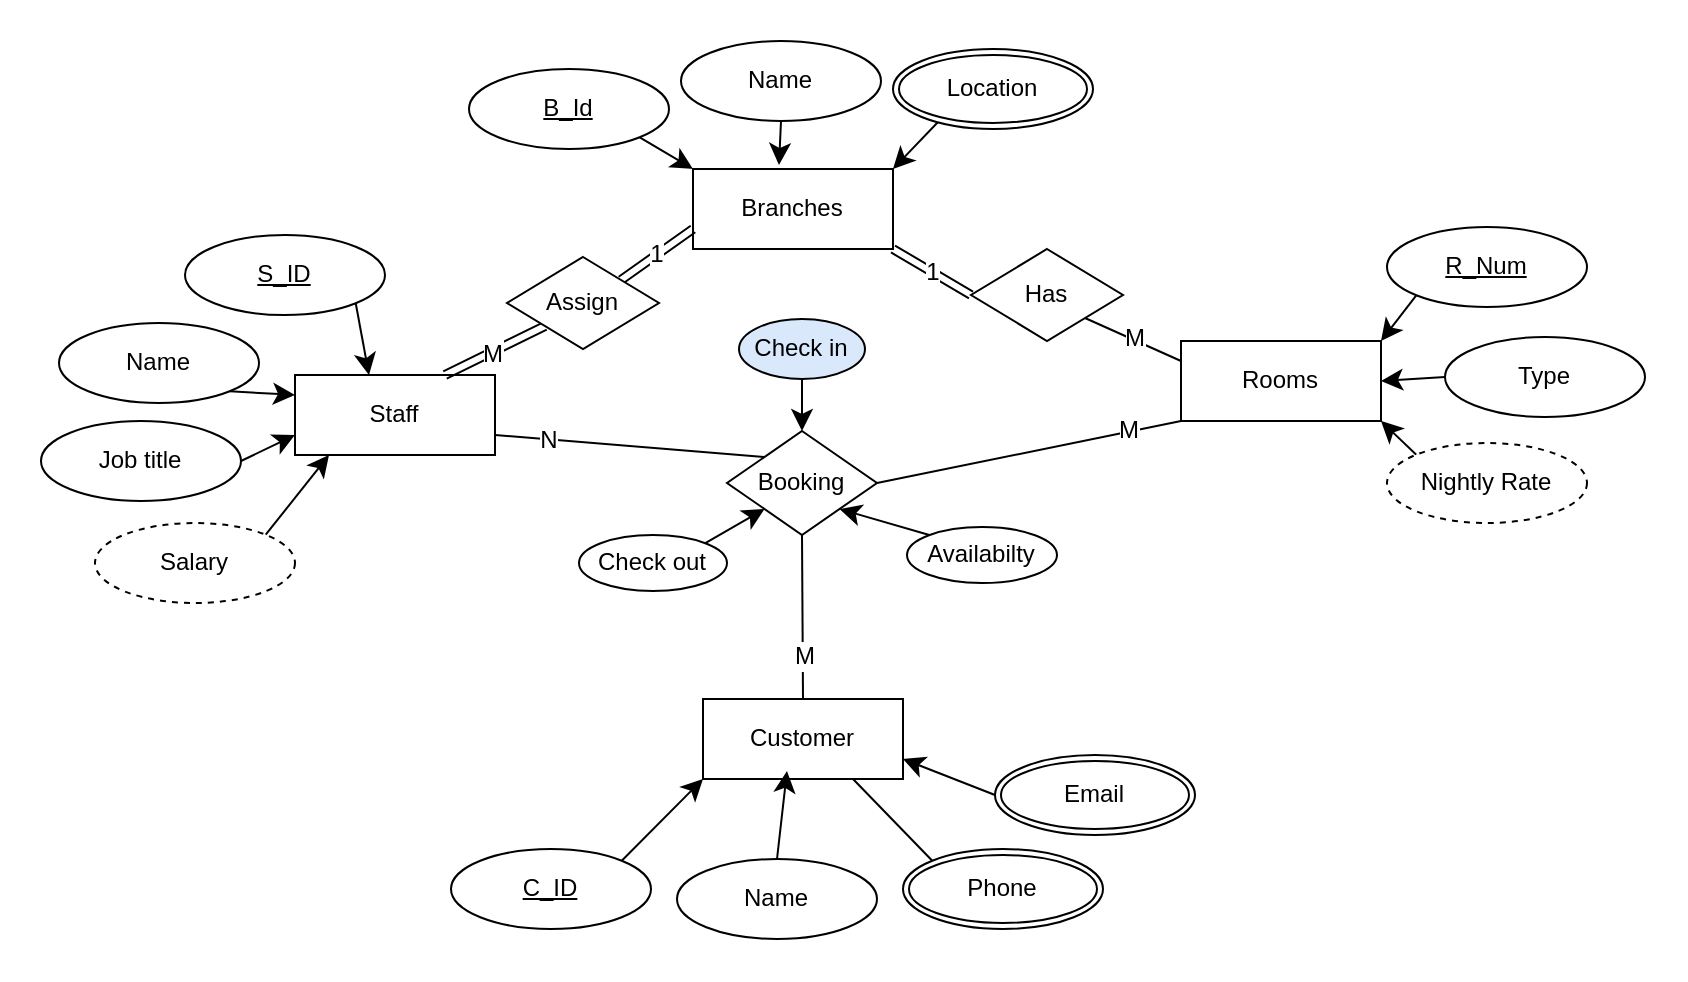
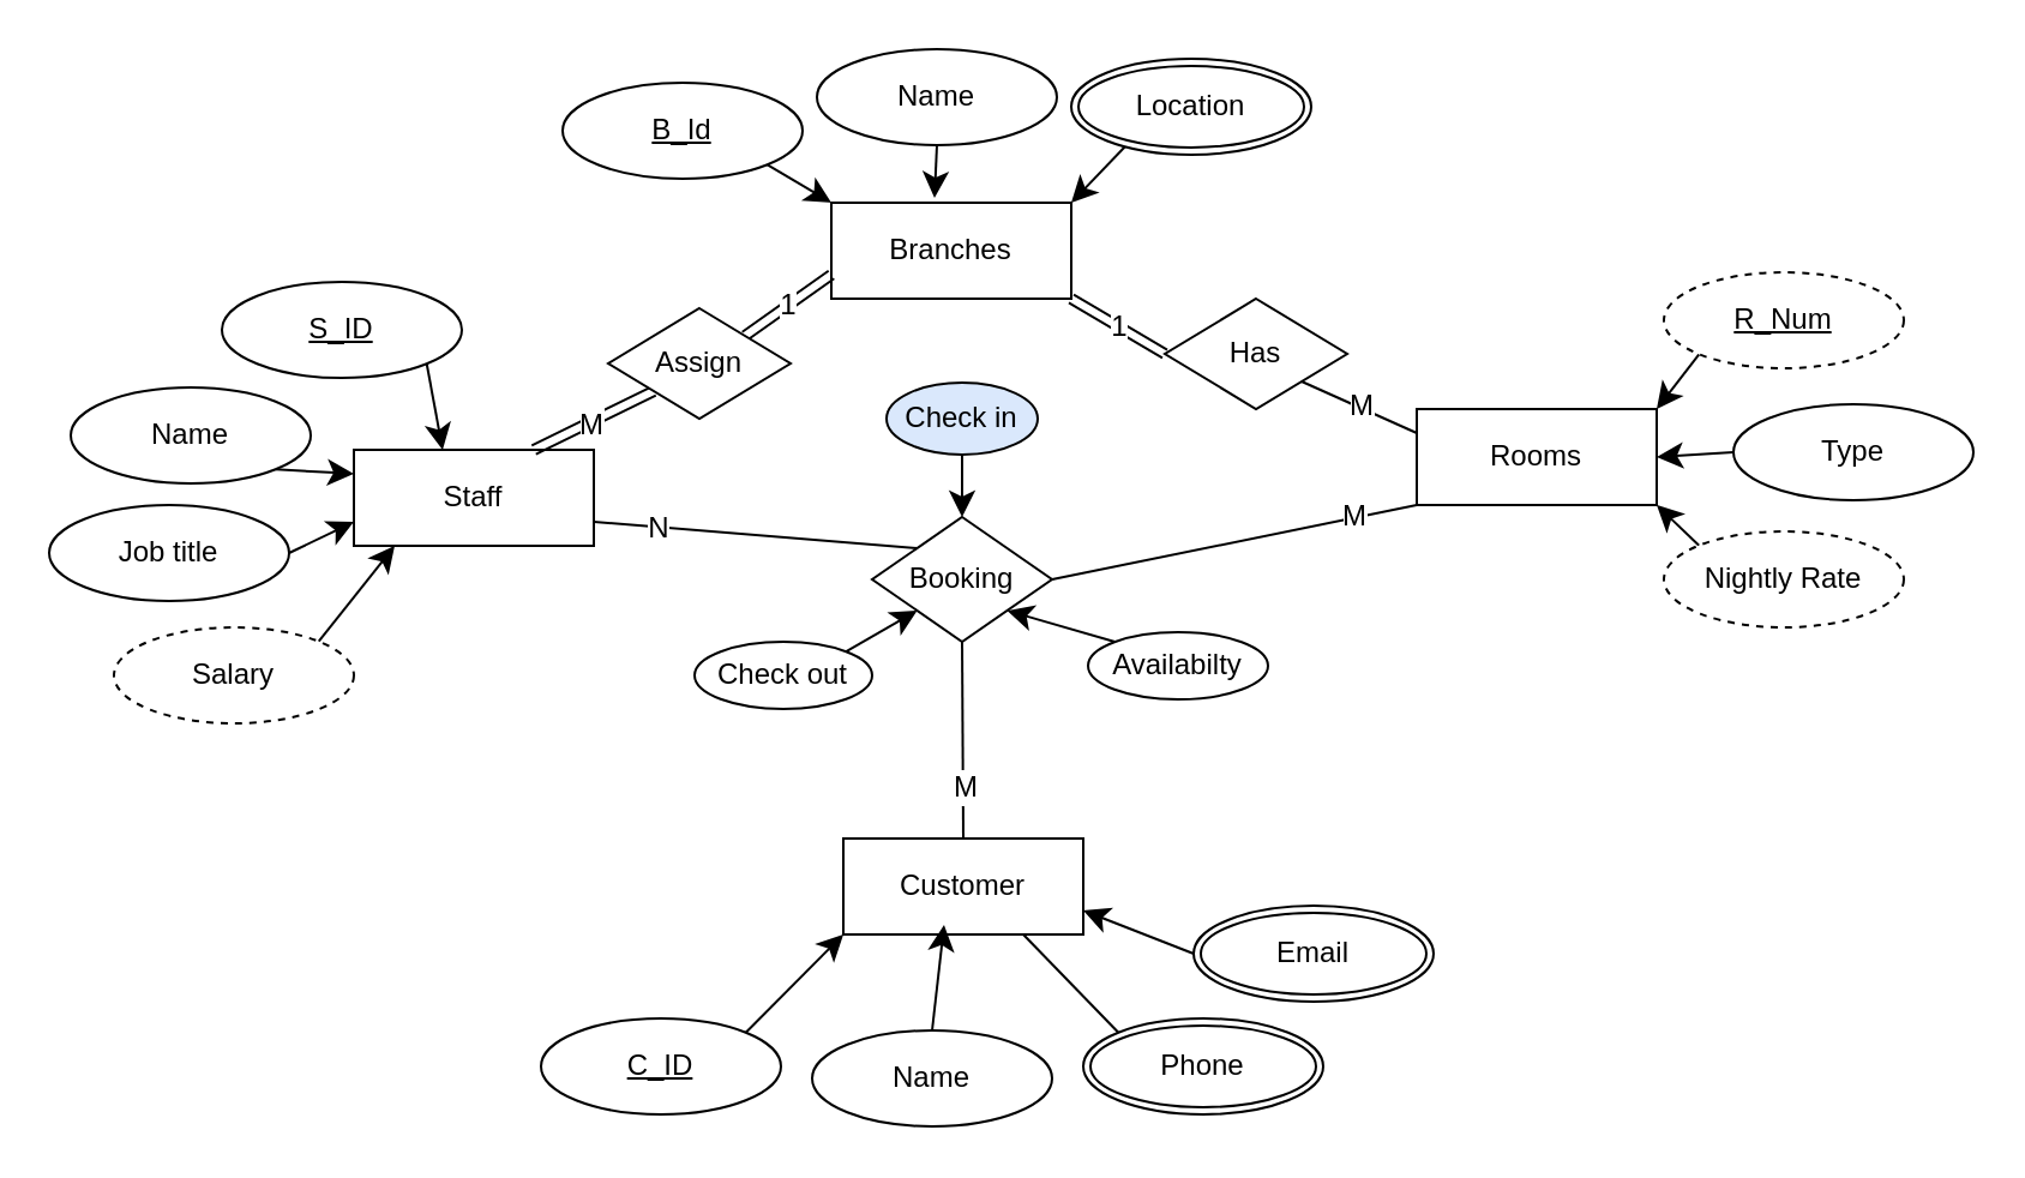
- <mxCell id="21" value="R_Num" style="ellipse;whiteSpace=wrap;html=1;align=center;fontStyle=4" vertex="1" parent="1"><mxGeometry x="693" y="113" width="100" height="40" as="geometry" /></mxCell>
+ <mxCell id="21" value="R_Num" style="ellipse;whiteSpace=wrap;html=1;align=center;fontStyle=4;dashed=1;" vertex="1" parent="1"><mxGeometry x="693" y="113" width="100" height="40" as="geometry" /></mxCell>
